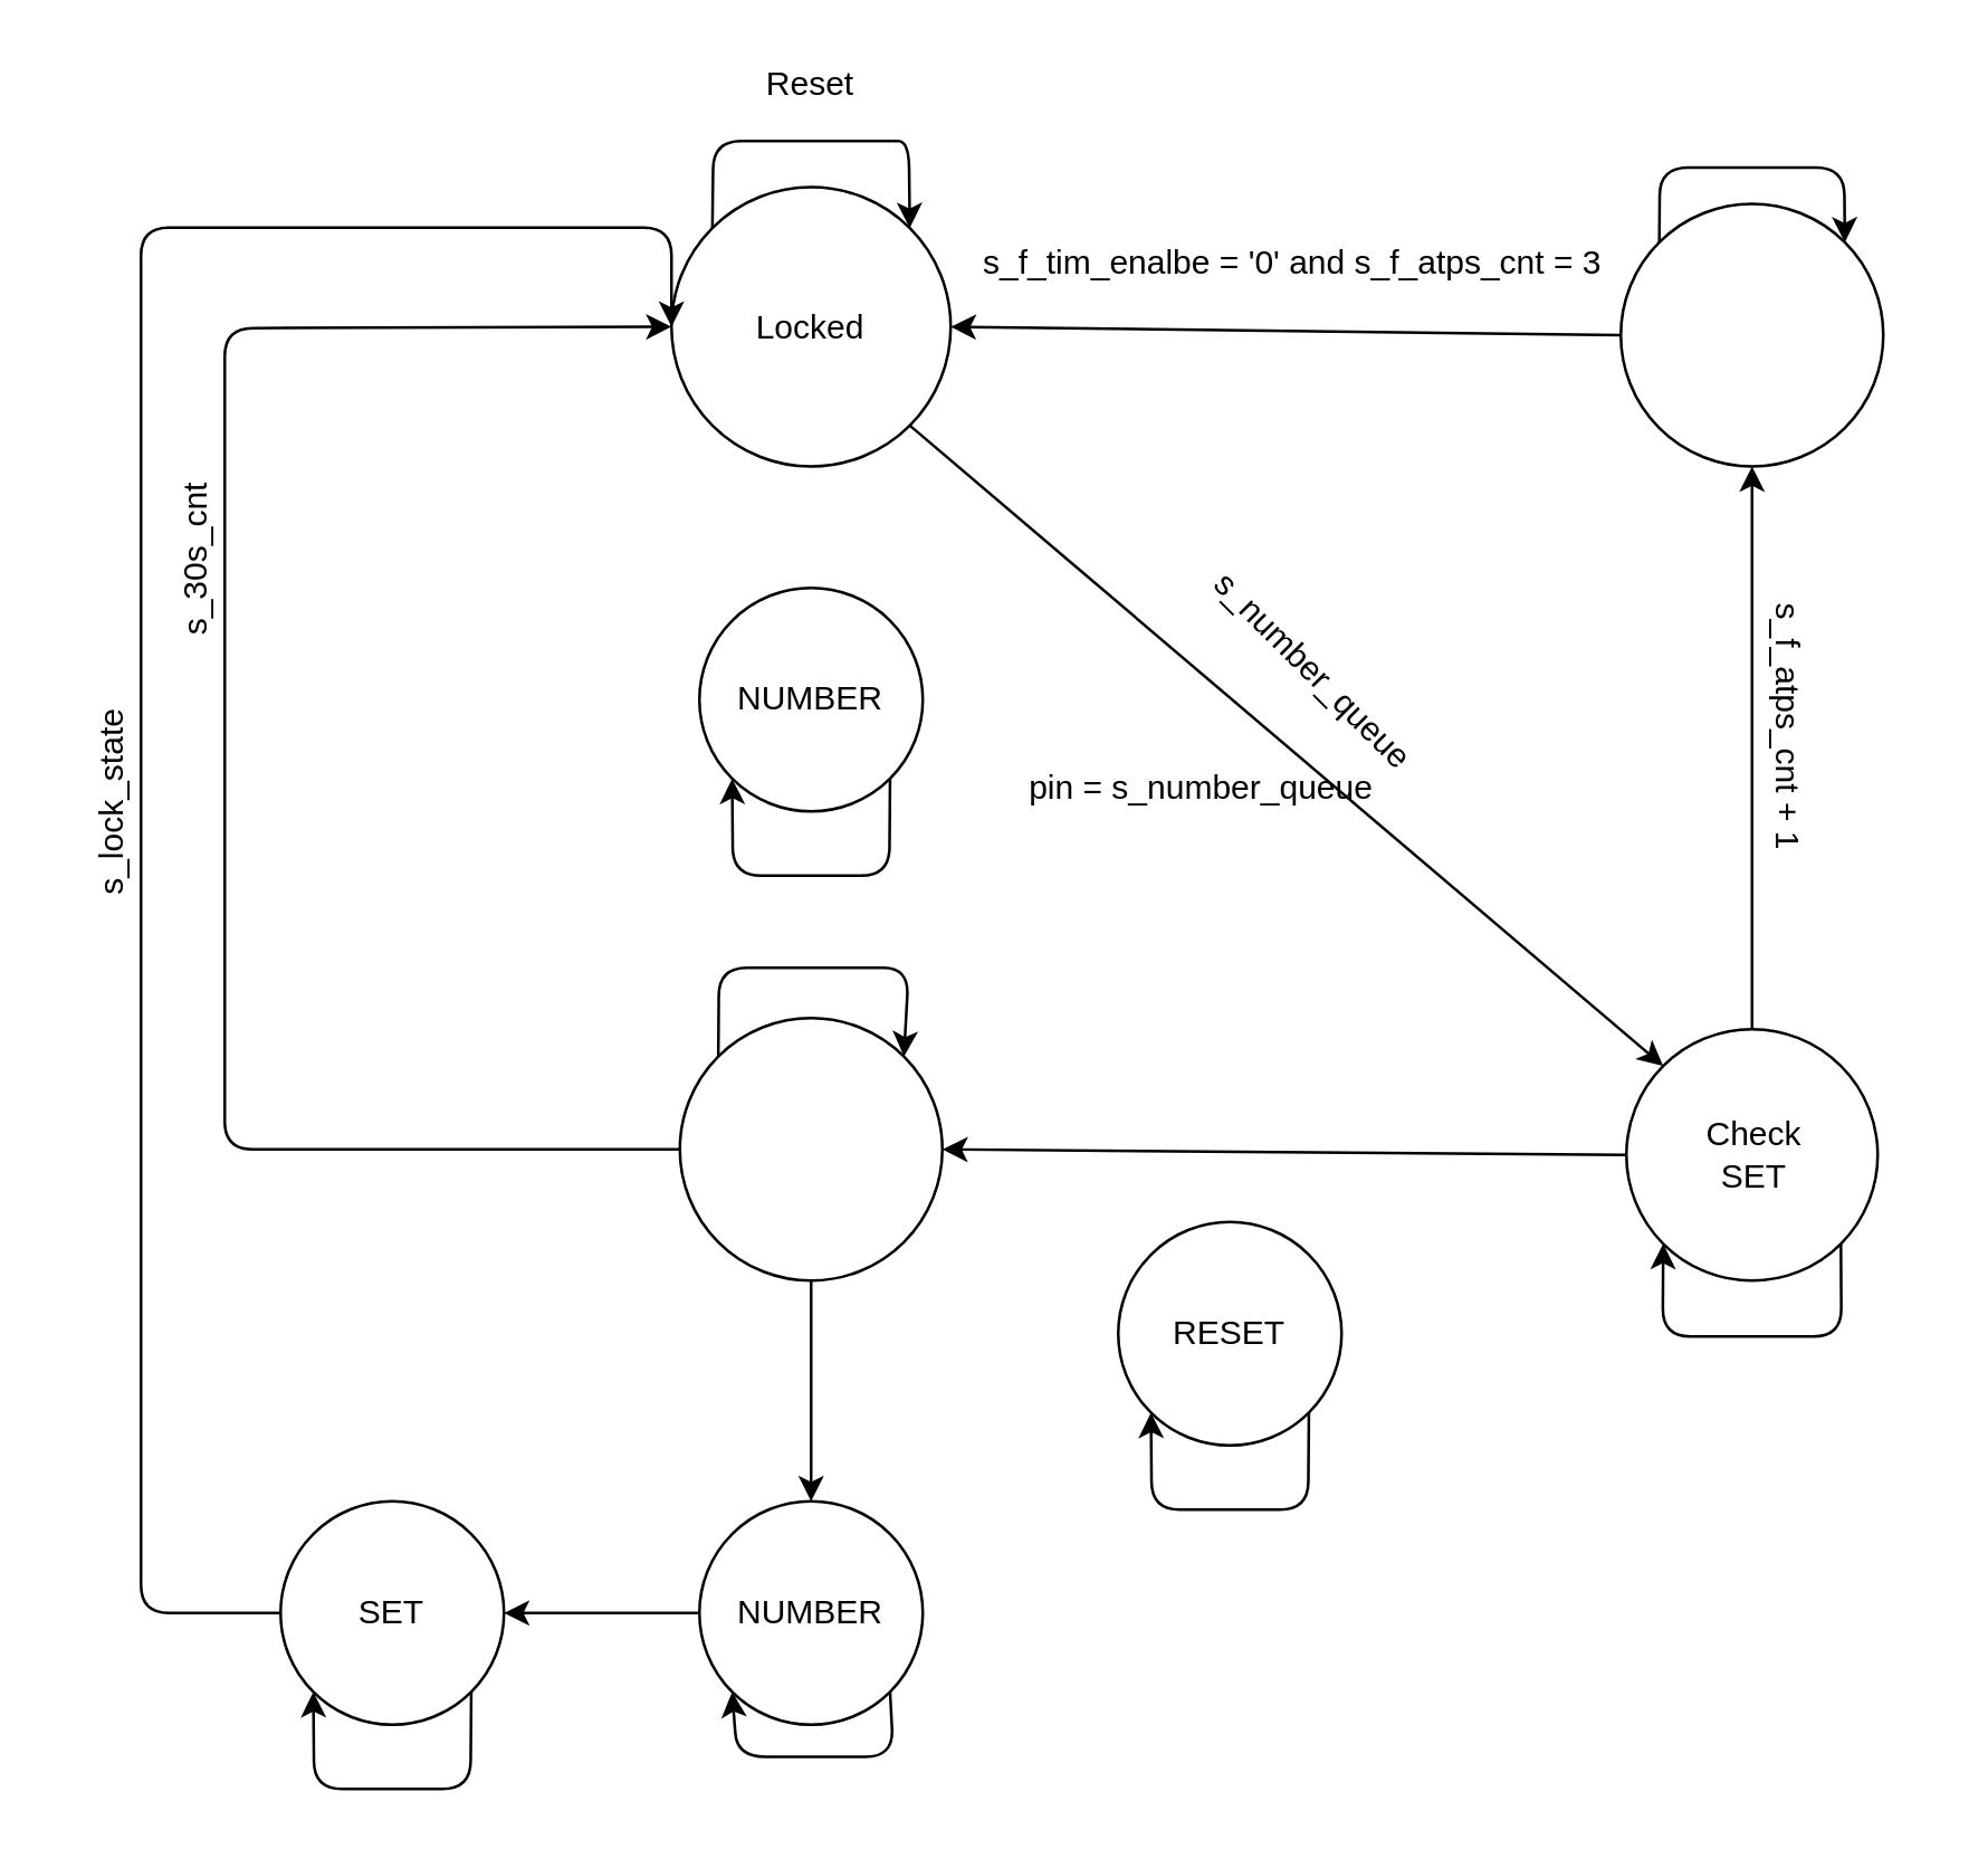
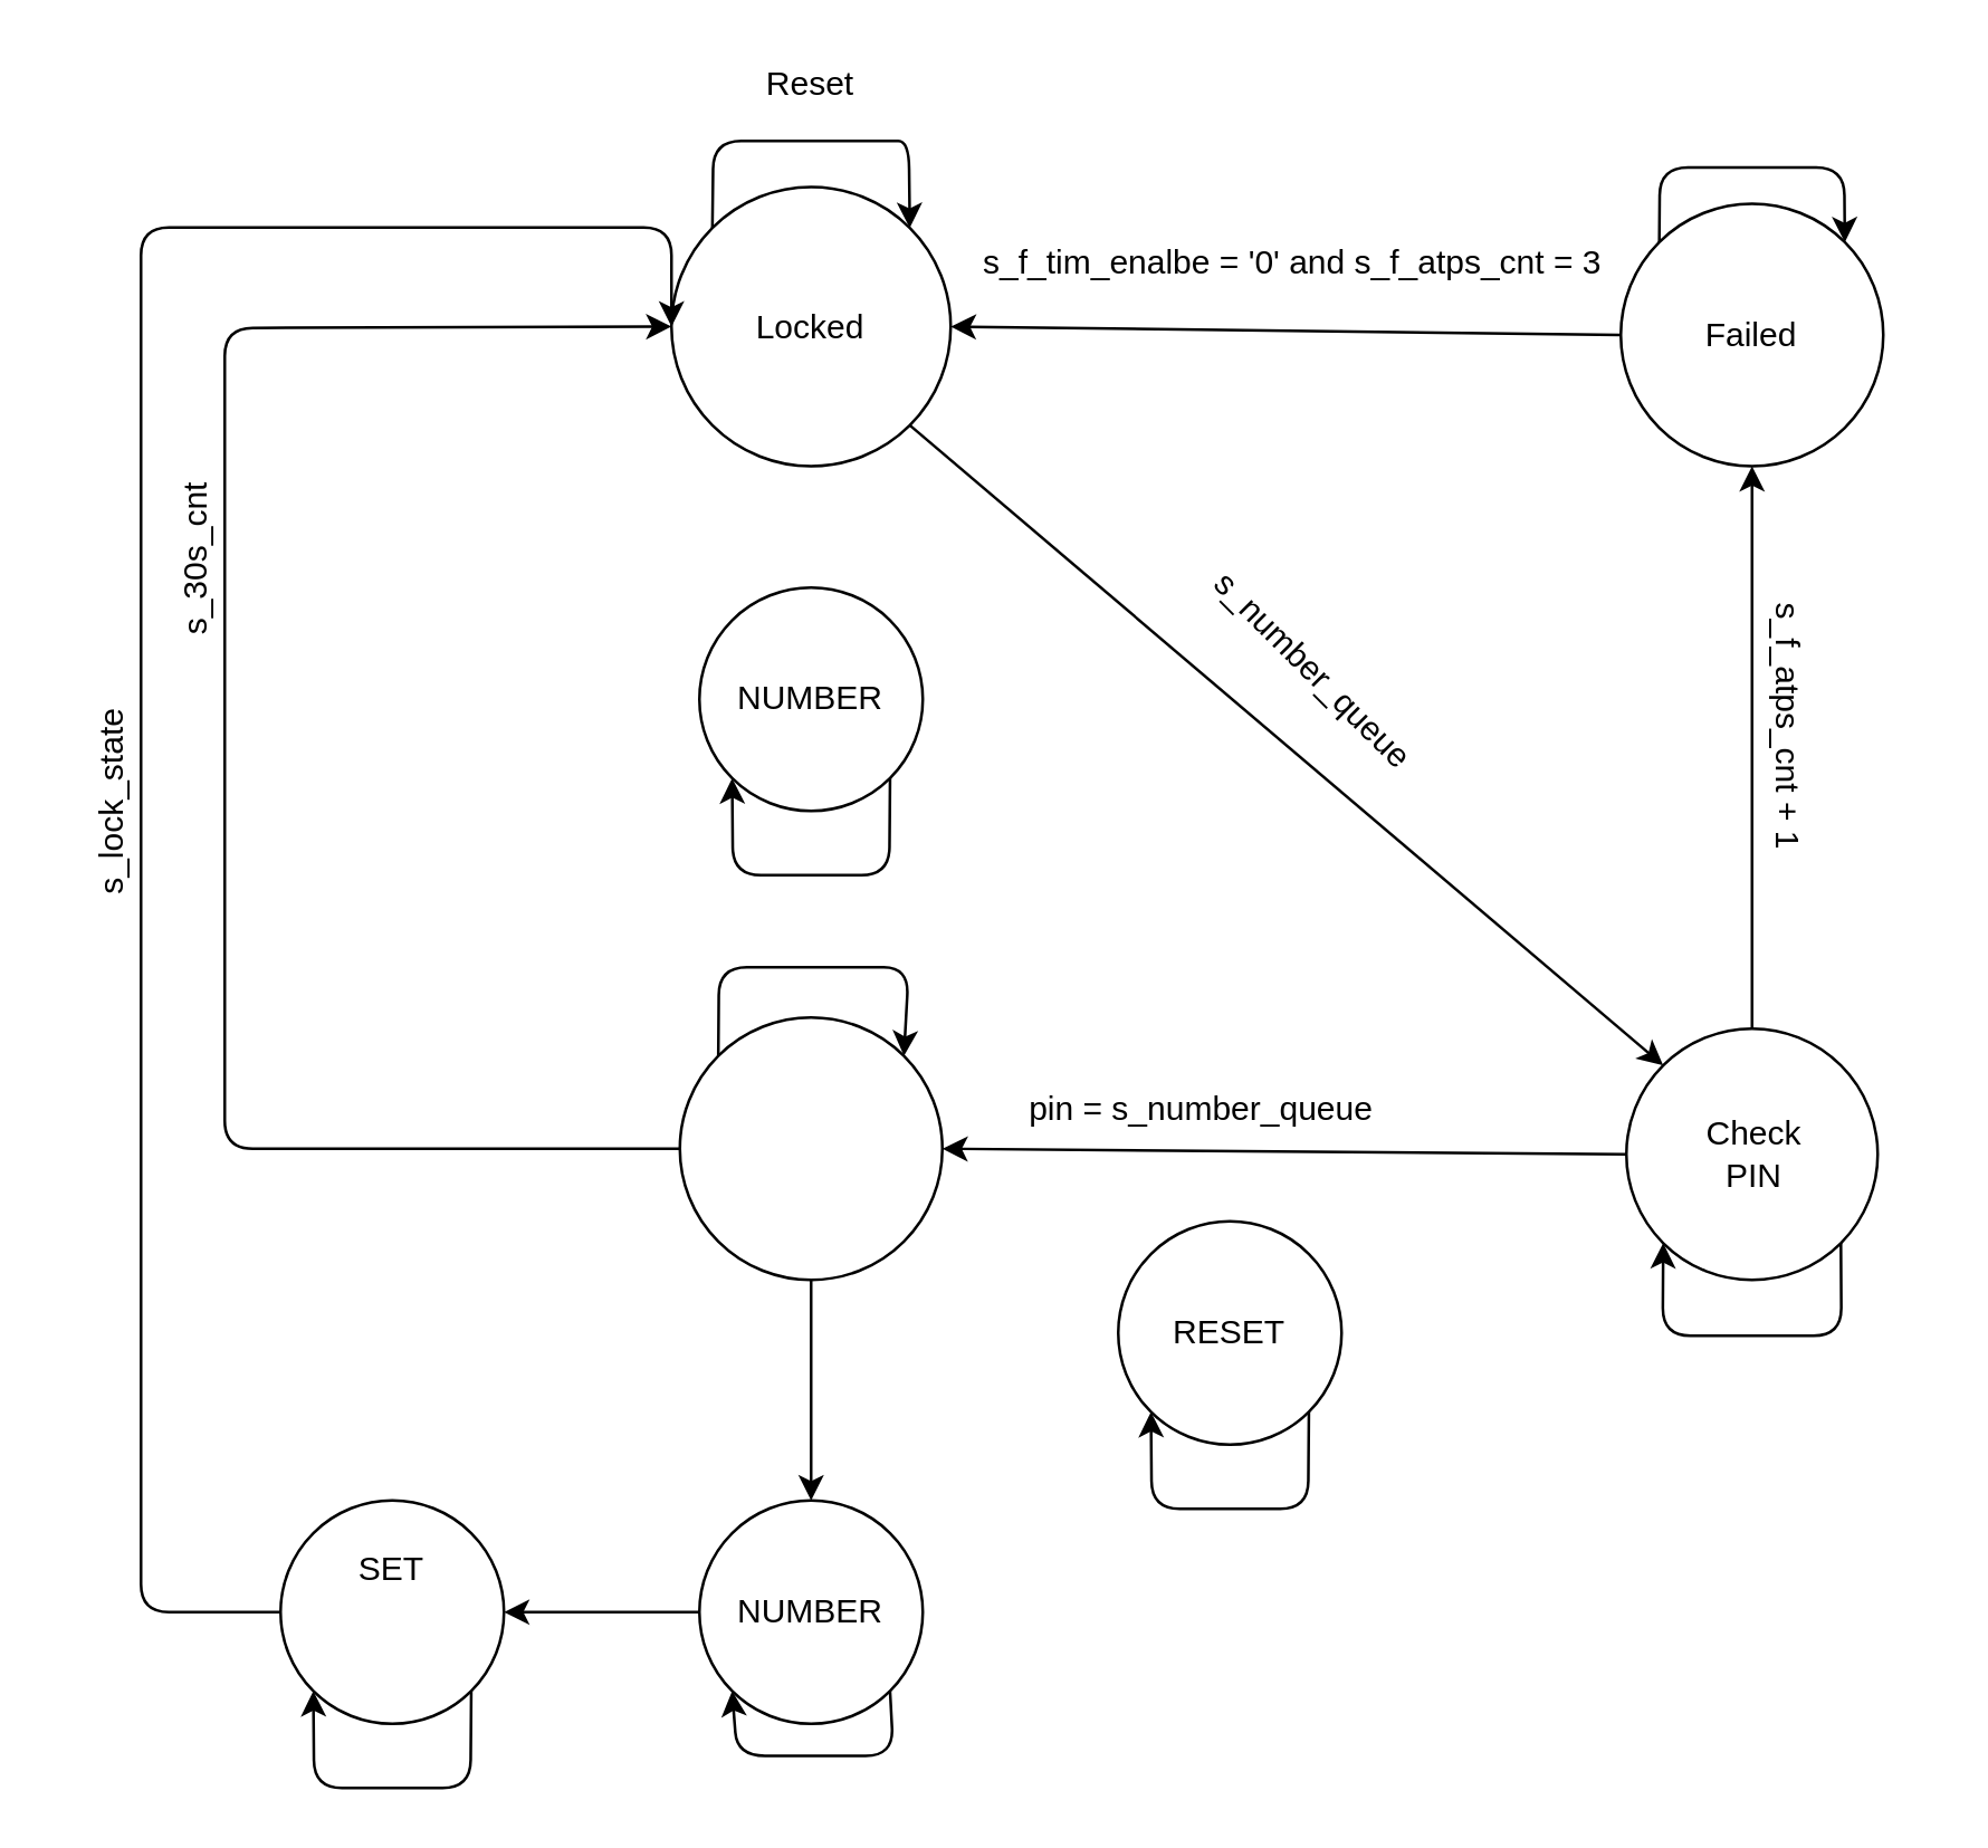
+ <mxCell id="5" value="Failed" style="text;html=1;strokeColor=none;fillColor=none;align=center;verticalAlign=middle;whiteSpace=wrap;rounded=0;" parent="1" vertex="1"><mxGeometry x="607" y="109.5" width="40" height="20" as="geometry" /></mxCell>
- <mxCell id="15" value="pin = s_number_queue" style="text;html=1;strokeColor=none;fillColor=none;align=center;verticalAlign=middle;whiteSpace=wrap;rounded=0;" parent="1" vertex="1"><mxGeometry x="350" y="272" width="160" height="20" as="geometry" /></mxCell>
+ <mxCell id="15" value="pin = s_number_queue" style="text;html=1;strokeColor=none;fillColor=none;align=center;verticalAlign=middle;whiteSpace=wrap;rounded=0;" parent="1" vertex="1"><mxGeometry x="350" y="387" width="160" height="20" as="geometry" /></mxCell>
- <mxCell id="9" value="Check SET" style="text;html=1;strokeColor=none;fillColor=none;align=center;verticalAlign=middle;whiteSpace=wrap;rounded=0;" parent="1" vertex="1"><mxGeometry x="608" y="403" width="40" height="20" as="geometry" /></mxCell>
+ <mxCell id="9" value="Check PIN" style="text;html=1;strokeColor=none;fillColor=none;align=center;verticalAlign=middle;whiteSpace=wrap;rounded=0;" parent="1" vertex="1"><mxGeometry x="608" y="403" width="40" height="20" as="geometry" /></mxCell>
- <mxCell id="25" value="SET" style="text;html=1;strokeColor=none;fillColor=none;align=center;verticalAlign=middle;whiteSpace=wrap;rounded=0;" parent="1" vertex="1"><mxGeometry x="120" y="567" width="40" height="20" as="geometry" /></mxCell>
+ <mxCell id="25" value="SET" style="text;html=1;strokeColor=none;fillColor=none;align=center;verticalAlign=middle;whiteSpace=wrap;rounded=0;" parent="1" vertex="1"><mxGeometry x="120" y="552" width="40" height="20" as="geometry" /></mxCell>
